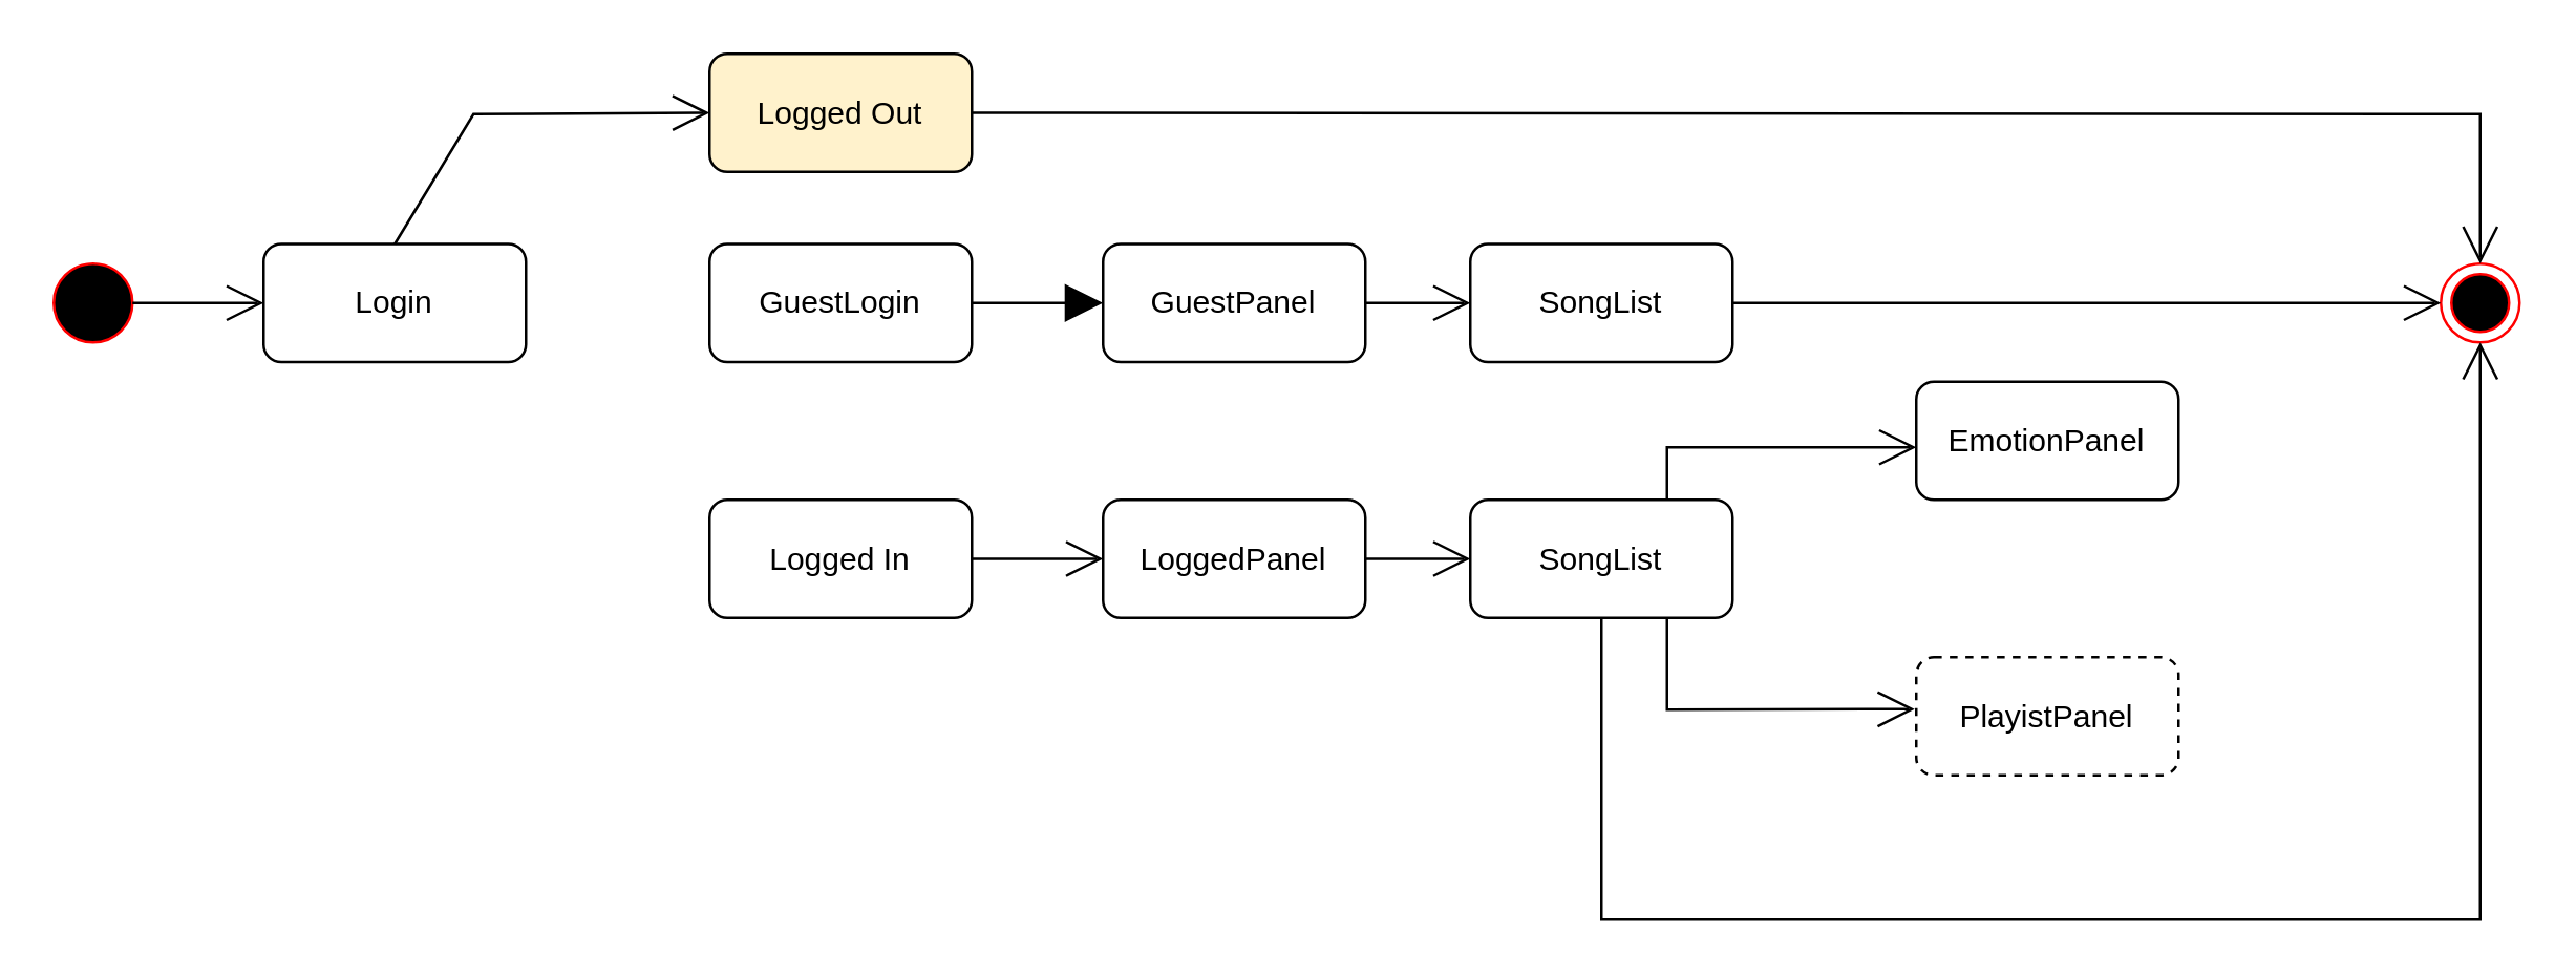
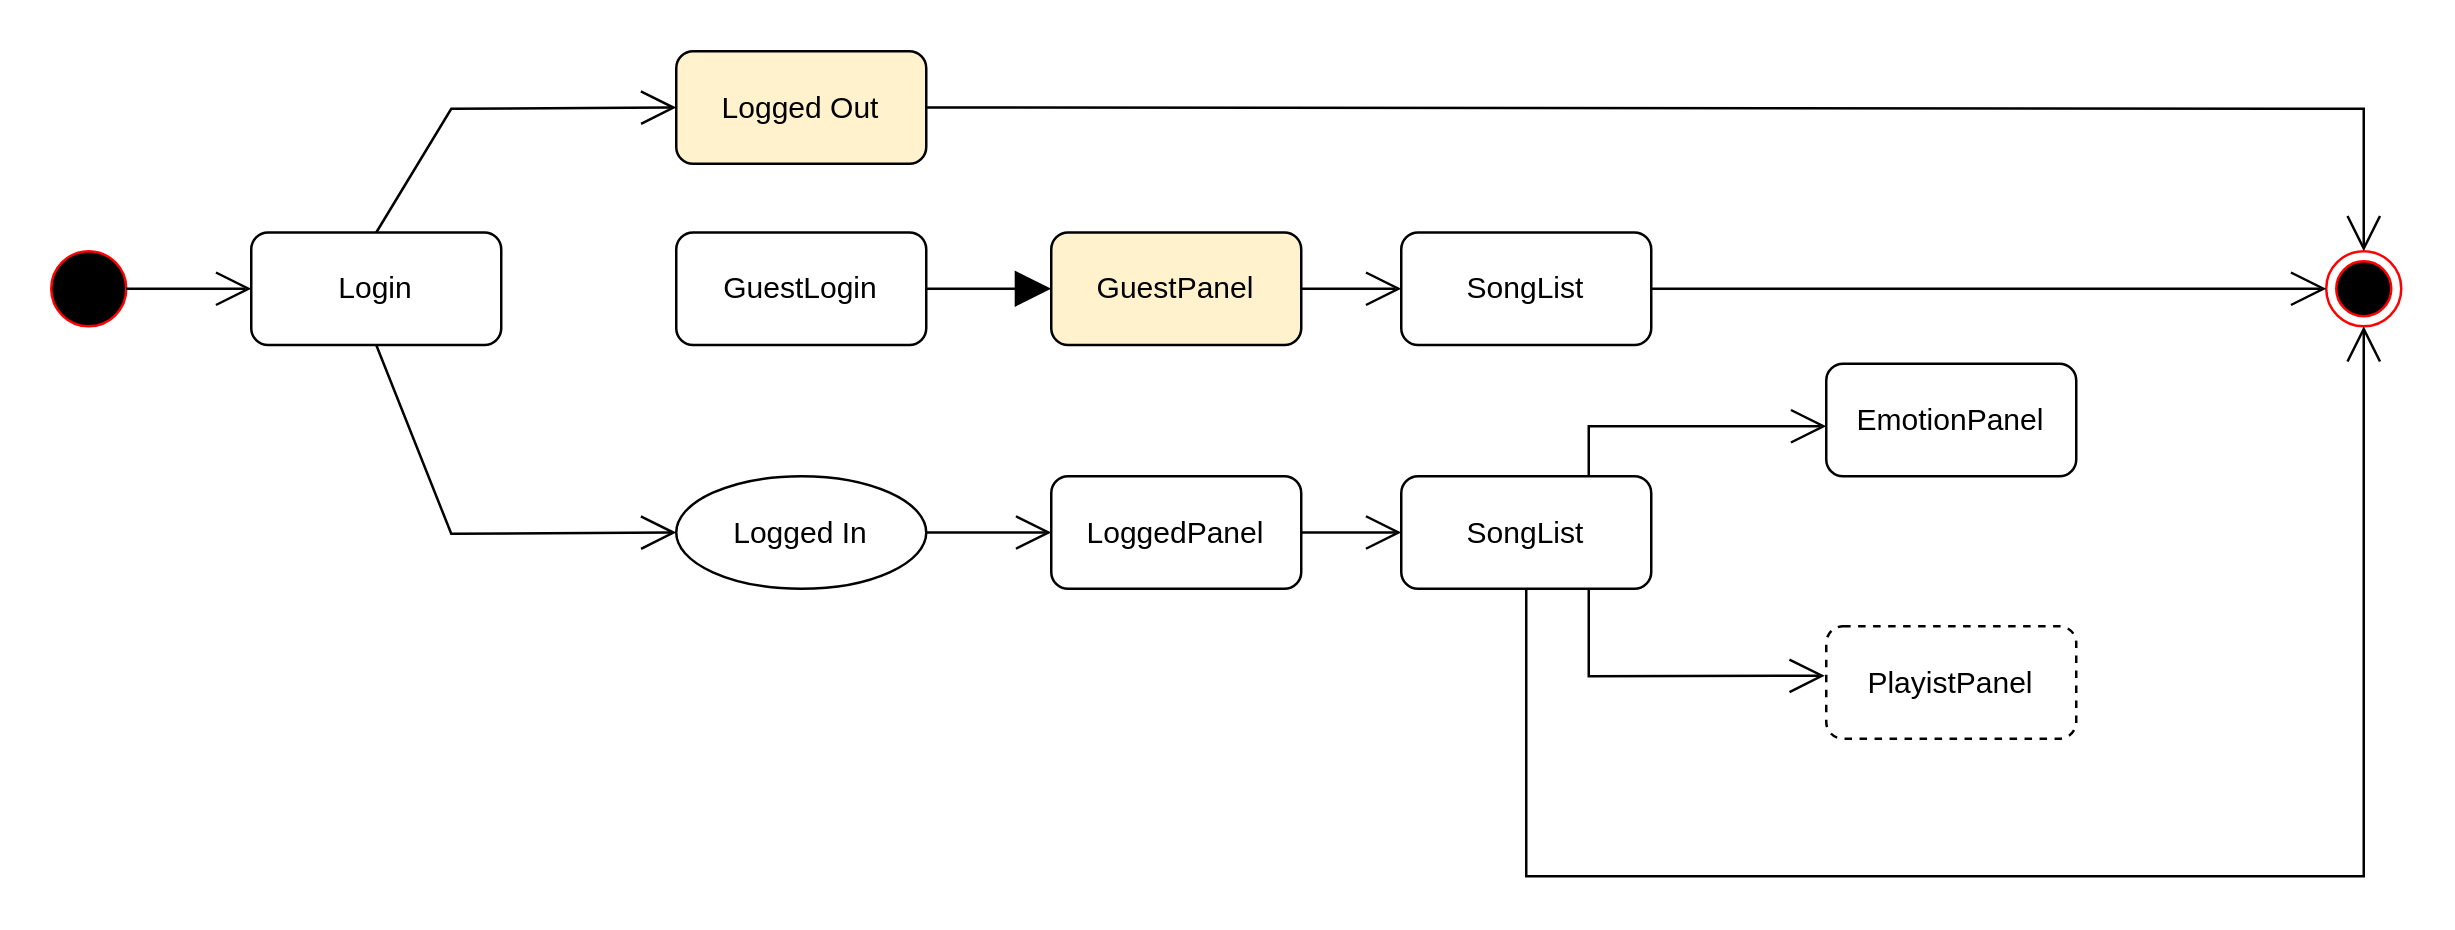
- <mxCell id="12" value="GuestPanel" style="rounded=1;whiteSpace=wrap;html=1;" vertex="1" parent="1"><mxGeometry x="420" y="92.5" width="100" height="45" as="geometry" /></mxCell>
+ <mxCell id="12" value="GuestPanel" style="rounded=1;whiteSpace=wrap;html=1;fillColor=#fff2cc;" vertex="1" parent="1"><mxGeometry x="420" y="92.5" width="100" height="45" as="geometry" /></mxCell>
- <mxCell id="5" value="Logged In" style="rounded=1;whiteSpace=wrap;html=1;" parent="1" vertex="1"><mxGeometry x="270" y="190" width="100" height="45" as="geometry" /></mxCell>
+ <mxCell id="5" value="Logged In" style="ellipse;whiteSpace=wrap;html=1;" parent="1" vertex="1"><mxGeometry x="270" y="190" width="100" height="45" as="geometry" /></mxCell>
+ <mxCell id="8" value="" style="endArrow=open;endFill=1;endSize=12;html=1;rounded=0;exitX=0.5;exitY=1;exitDx=0;exitDy=0;entryX=0;entryY=0.5;entryDx=0;entryDy=0;" parent="1" source="2" target="5" edge="1"><mxGeometry width="160" relative="1" as="geometry"><mxPoint x="190" y="103" as="sourcePoint" /><mxPoint x="270" y="53" as="targetPoint" /><Array as="points"><mxPoint x="180" y="213" /></Array></mxGeometry></mxCell>
